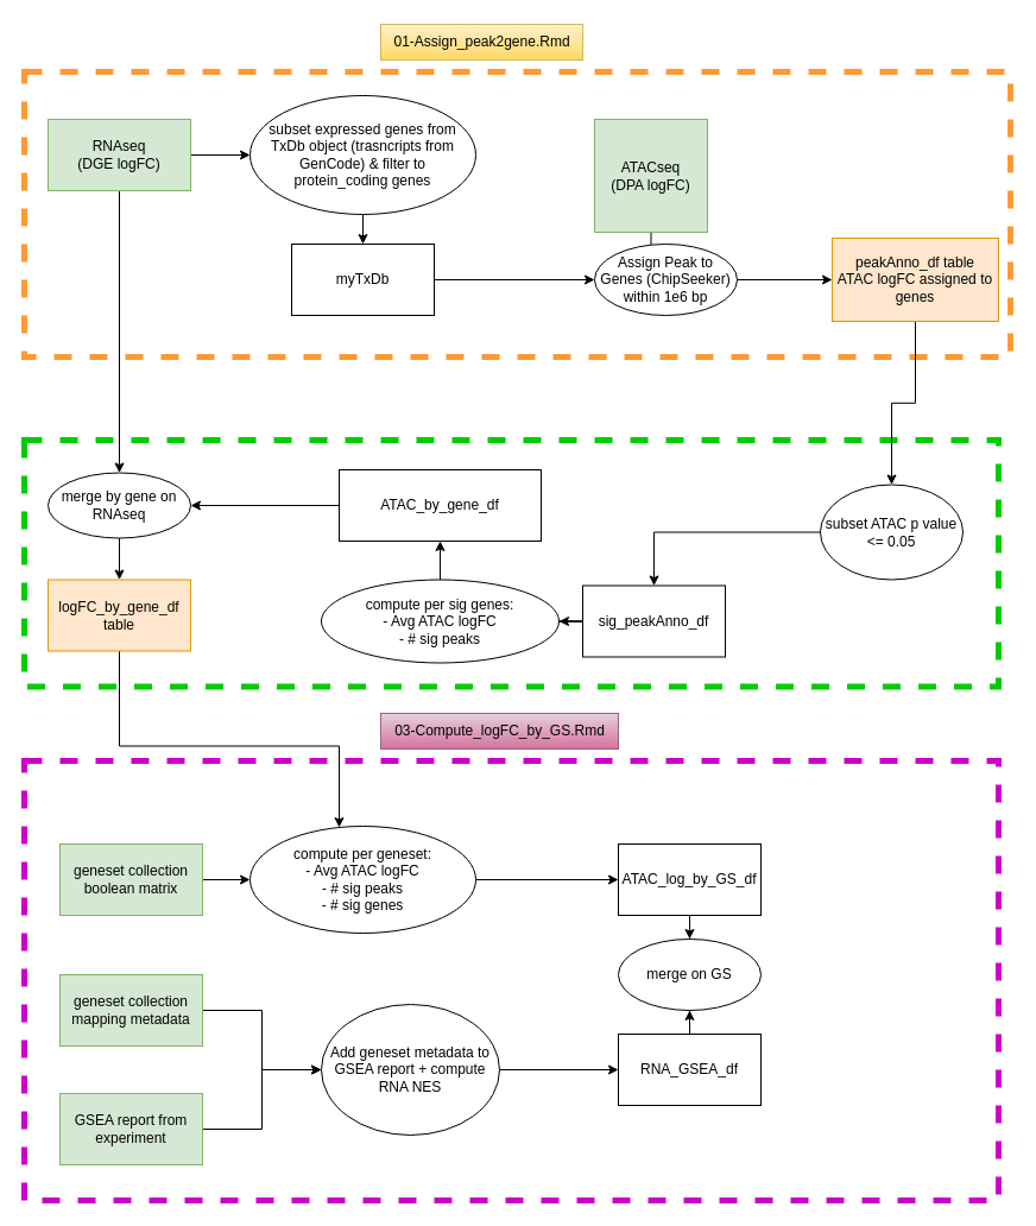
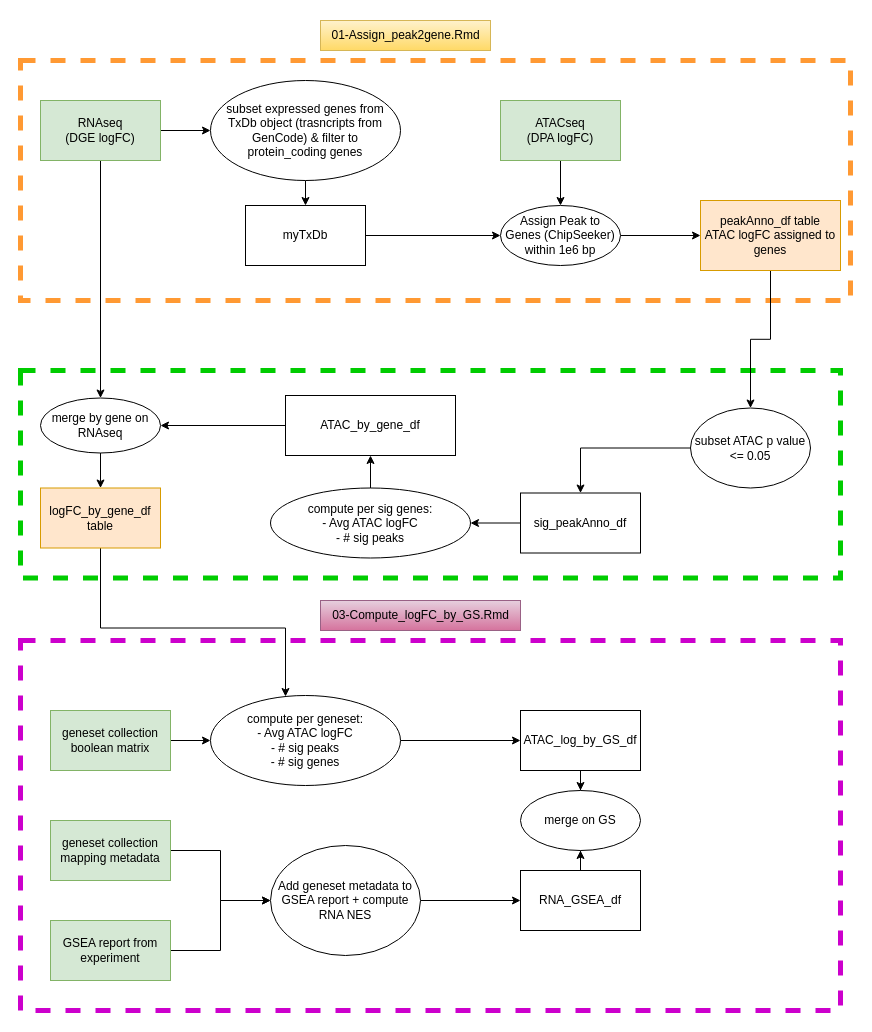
- <mxCell id="8" value="ATACseq&lt;br&gt;(DPA logFC)" style="rounded=0;whiteSpace=wrap;html=1;fillColor=#d5e8d4;strokeColor=#82b366;" parent="1" vertex="1"><mxGeometry x="500" y="100" width="95" height="95" as="geometry" /></mxCell>
+ <mxCell id="8" value="ATACseq&lt;br&gt;(DPA logFC)" style="rounded=0;whiteSpace=wrap;html=1;fillColor=#d5e8d4;strokeColor=#82b366;" parent="1" vertex="1"><mxGeometry x="500" y="100" width="120" height="60" as="geometry" /></mxCell>
- <mxCell id="20" value="sig_peakAnno_df" style="whiteSpace=wrap;html=1;rounded=0;" parent="1" vertex="1"><mxGeometry x="490" y="492.5" width="120" height="60" as="geometry" /></mxCell>
+ <mxCell id="20" value="sig_peakAnno_df" style="whiteSpace=wrap;html=1;rounded=0;" parent="1" vertex="1"><mxGeometry x="520" y="492.5" width="120" height="60" as="geometry" /></mxCell>
